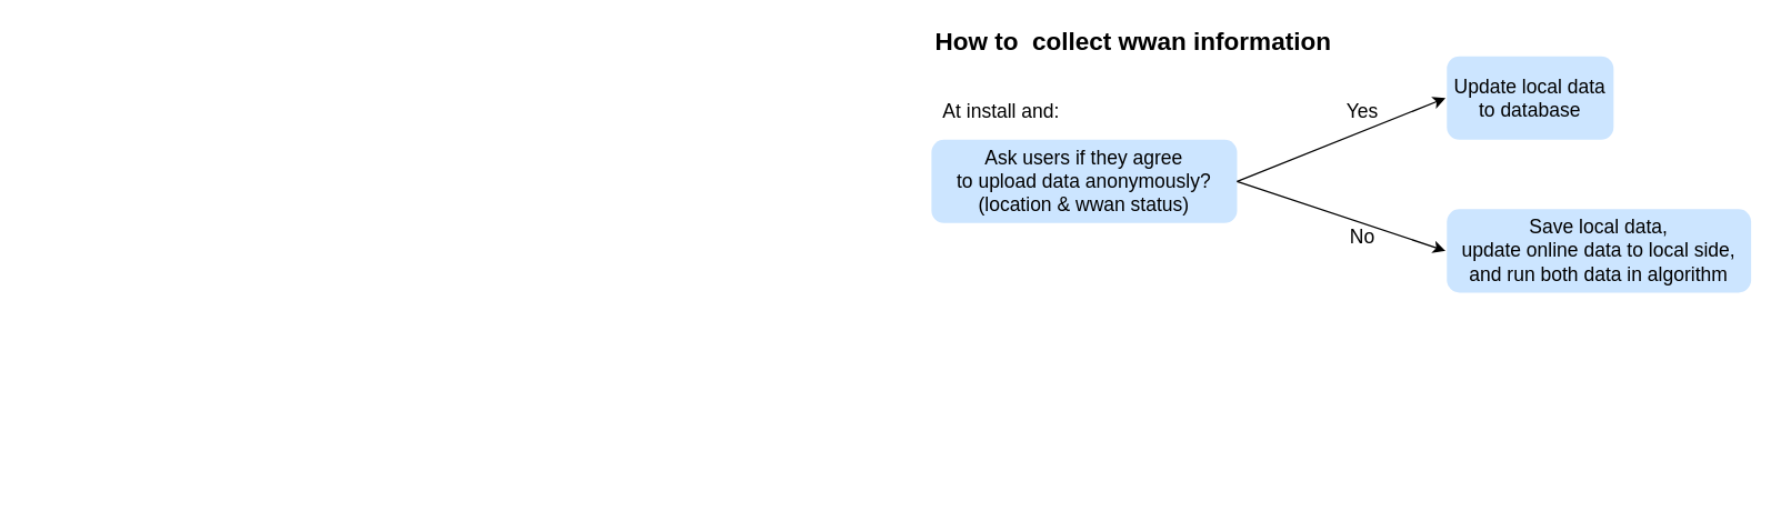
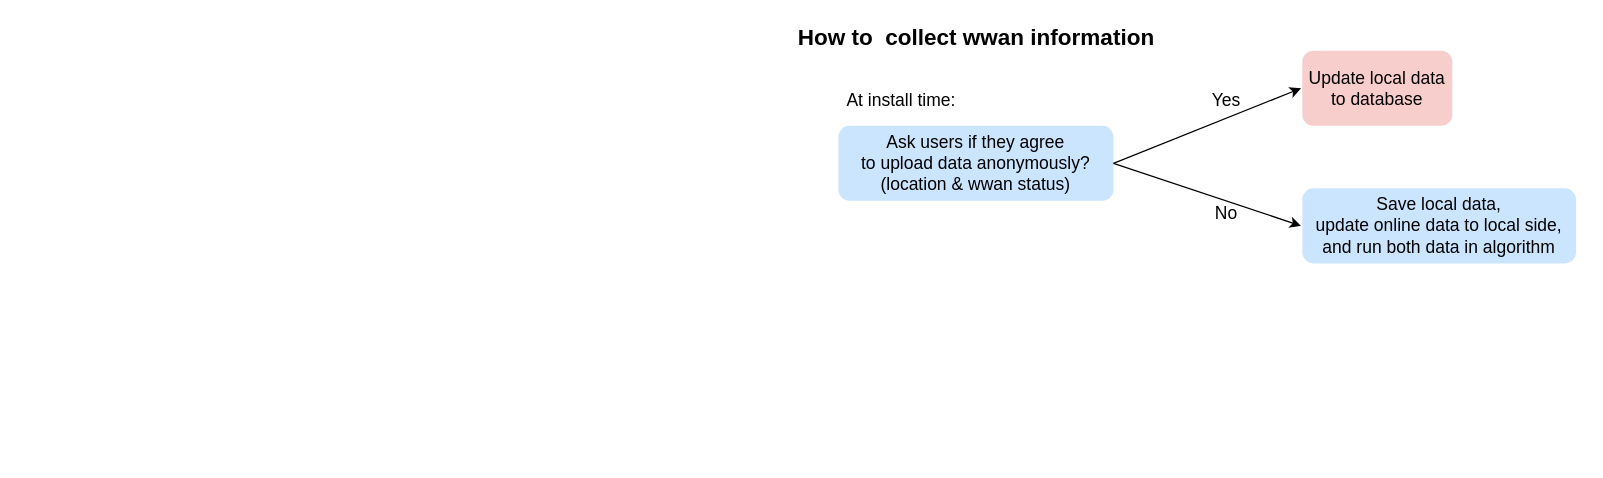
- <mxCell id="7" value="&lt;b&gt;&lt;font style=&quot;font-size: 18px;&quot;&gt;How to&amp;nbsp;&amp;nbsp;collect wwan information&lt;/font&gt;&lt;/b&gt;" style="text;html=1;resizable=0;autosize=1;align=center;verticalAlign=middle;points=[];fillColor=none;strokeColor=none;rounded=0;" vertex="1" parent="1"><mxGeometry x="665" y="20" width="300" height="20" as="geometry" /></mxCell>
+ <mxCell id="7" value="&lt;b&gt;&lt;font style=&quot;font-size: 18px;&quot;&gt;How to&amp;nbsp;&amp;nbsp;collect wwan information&lt;/font&gt;&lt;/b&gt;" style="text;html=1;resizable=0;autosize=1;align=center;verticalAlign=middle;points=[];fillColor=none;strokeColor=none;rounded=0;" vertex="1" parent="1"><mxGeometry x="630" y="20" width="300" height="20" as="geometry" /></mxCell>
- <mxCell id="14" value="Update local data&lt;br&gt;to database" style="rounded=1;whiteSpace=wrap;html=1;fontSize=14;fillColor=#CCE5FF;strokeColor=none;" vertex="1" parent="1"><mxGeometry x="1041" y="40" width="120" height="60" as="geometry" /></mxCell>
+ <mxCell id="14" value="Update local data&lt;br&gt;to database" style="rounded=1;whiteSpace=wrap;html=1;fontSize=14;fillColor=#f8cecc;strokeColor=none;" vertex="1" parent="1"><mxGeometry x="1041" y="40" width="120" height="60" as="geometry" /></mxCell>
- <mxCell id="9" value="At install and:" style="text;html=1;resizable=0;autosize=1;align=center;verticalAlign=middle;points=[];fillColor=none;strokeColor=none;rounded=0;fontSize=14;" vertex="1" parent="1"><mxGeometry x="670" y="70" width="100" height="20" as="geometry" /></mxCell>
+ <mxCell id="9" value="At install time:" style="text;html=1;resizable=0;autosize=1;align=center;verticalAlign=middle;points=[];fillColor=none;strokeColor=none;rounded=0;fontSize=14;" vertex="1" parent="1"><mxGeometry x="670" y="70" width="100" height="20" as="geometry" /></mxCell>
